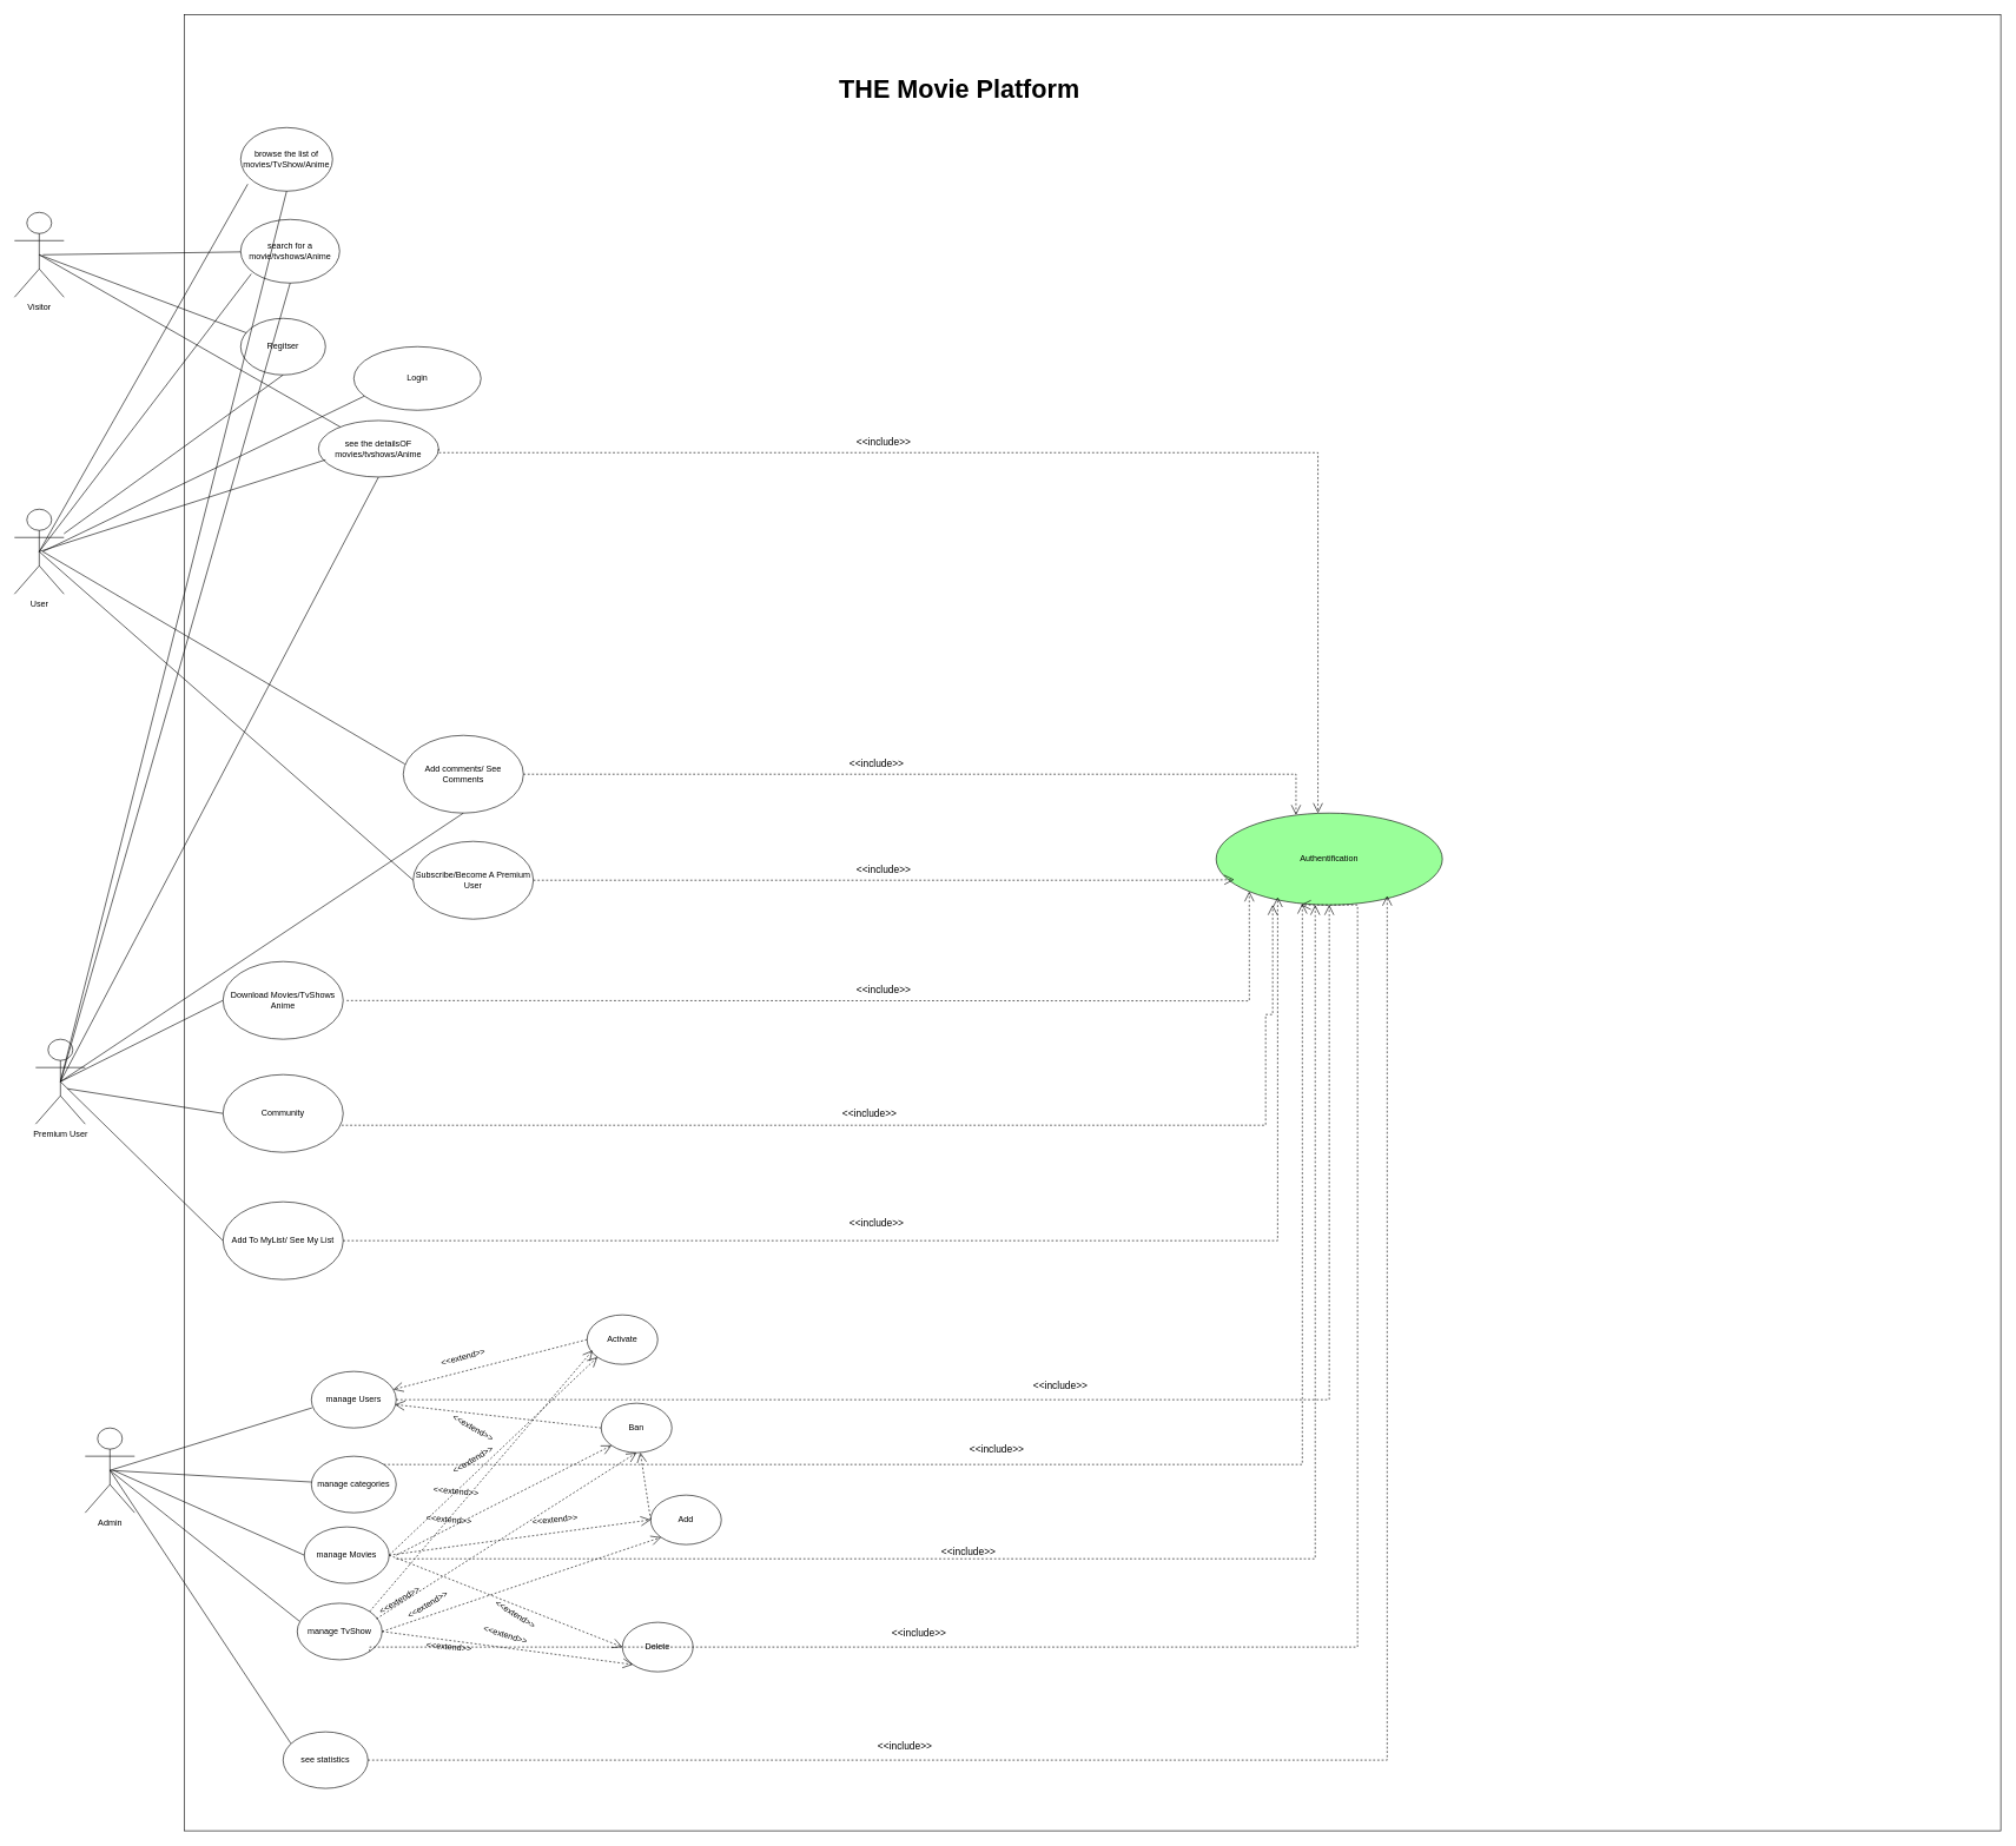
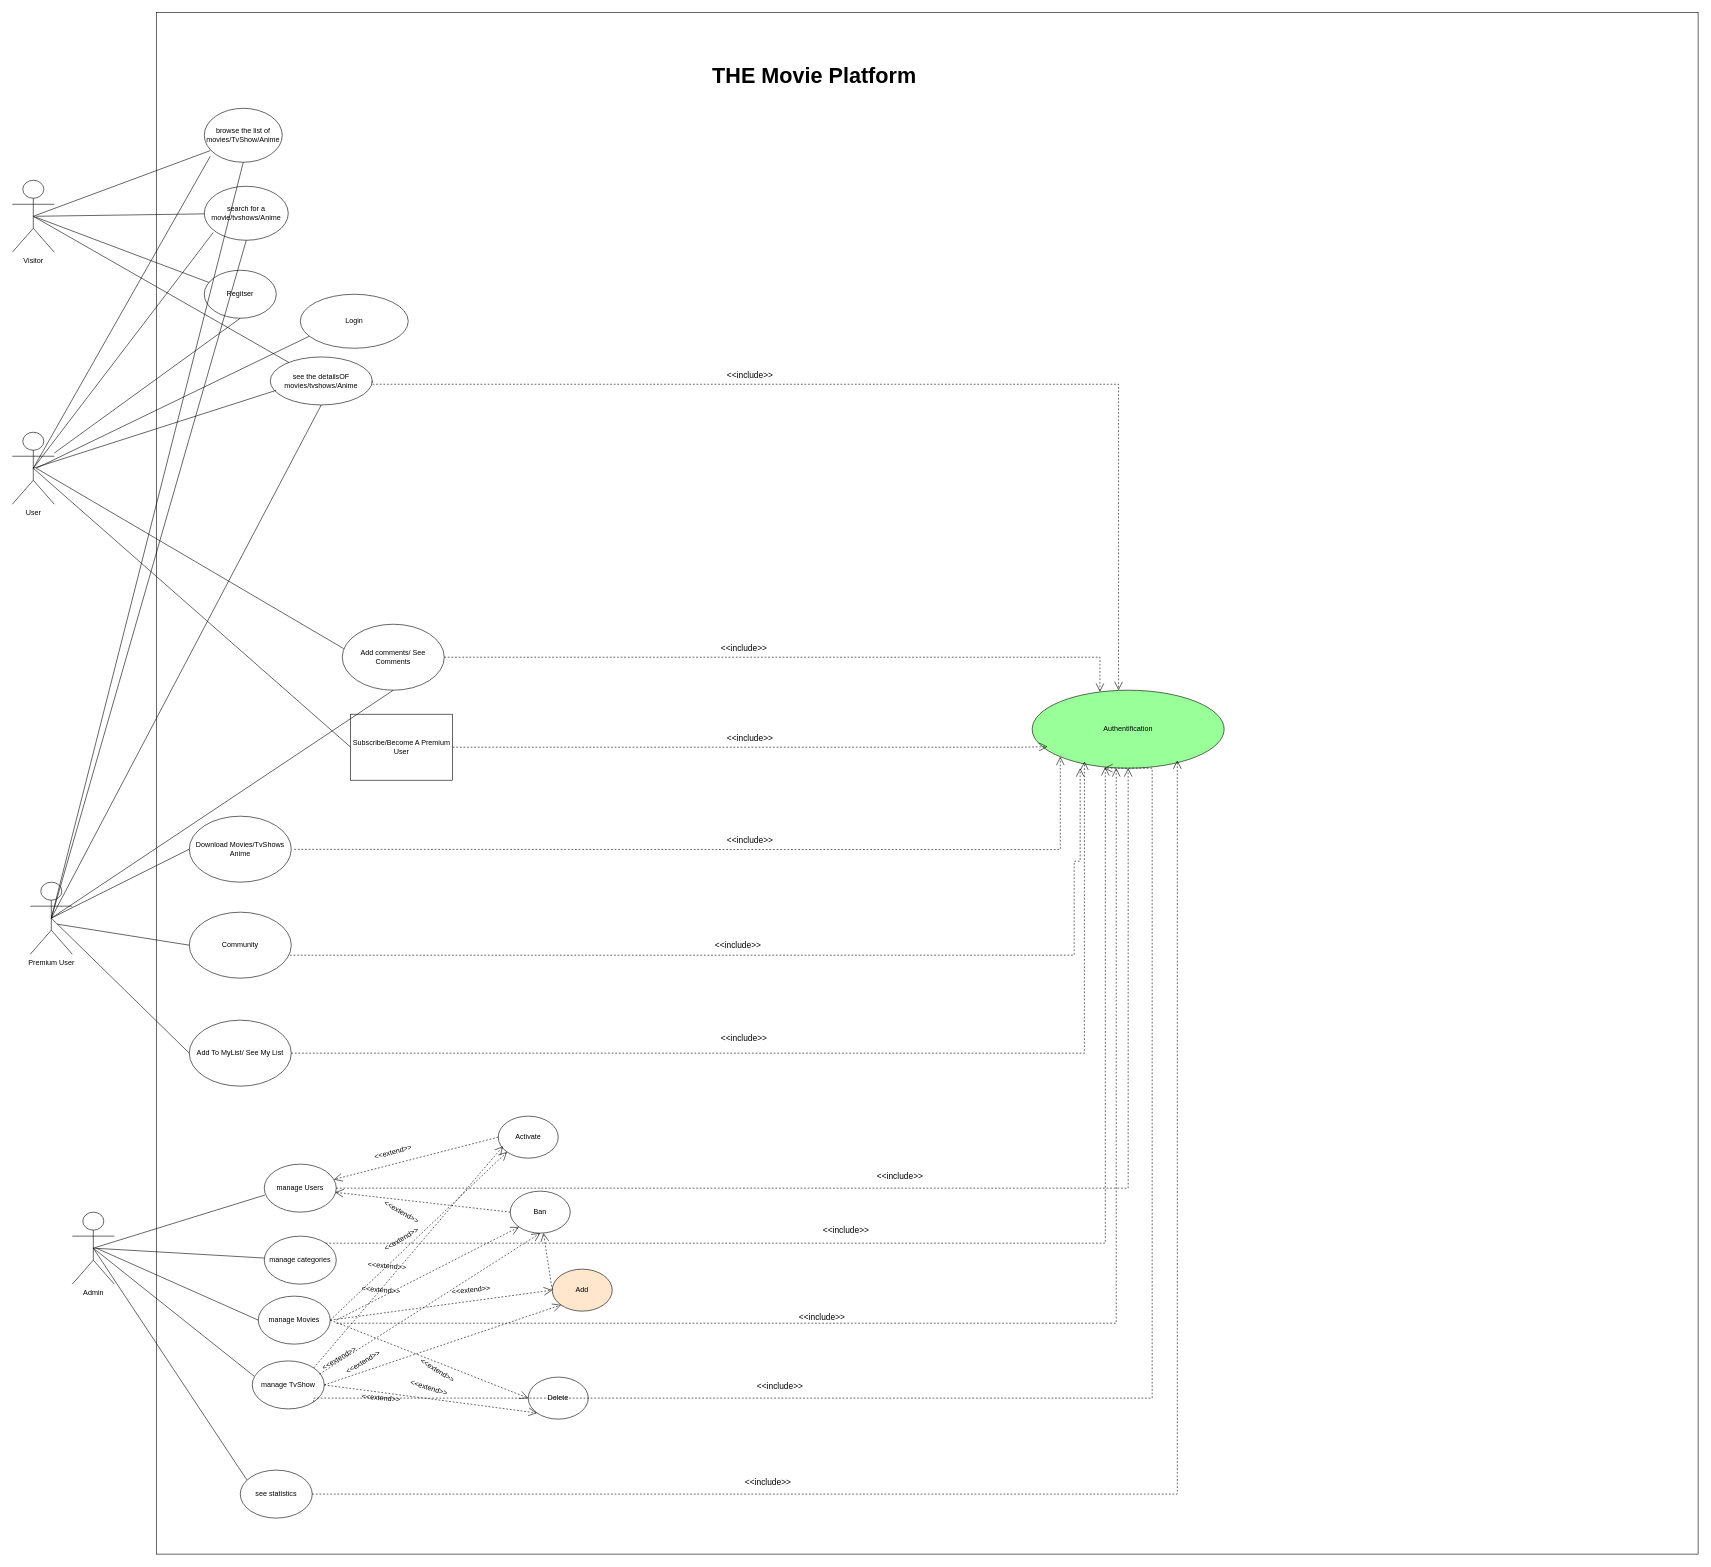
+ <mxCell id="8" value="" style="endArrow=none;html=1;rounded=0;exitX=0.077;exitY=0.784;exitDx=0;exitDy=0;exitPerimeter=0;entryX=0.5;entryY=0.5;entryDx=0;entryDy=0;entryPerimeter=0;" parent="1" source="5" target="4" edge="1"><mxGeometry width="50" height="50" relative="1" as="geometry"><mxPoint x="600" y="440" as="sourcePoint" /><mxPoint x="650" y="390" as="targetPoint" /></mxGeometry></mxCell>
- <mxCell id="50" value="Subscribe/Become A Premium User" style="ellipse;whiteSpace=wrap;html=1;" parent="1" vertex="1"><mxGeometry x="584.01" y="1190" width="170" height="110" as="geometry" /></mxCell>
+ <mxCell id="50" value="Subscribe/Become A Premium User" style="whiteSpace=wrap;html=1;rounded=0;" parent="1" vertex="1"><mxGeometry x="584.01" y="1190" width="170" height="110" as="geometry" /></mxCell>
- <mxCell id="29" value="Add" style="ellipse;whiteSpace=wrap;html=1;" parent="1" vertex="1"><mxGeometry x="920" y="2115" width="100" height="70" as="geometry" /></mxCell>
+ <mxCell id="29" value="Add" style="ellipse;whiteSpace=wrap;html=1;fillColor=#ffe6cc;" parent="1" vertex="1"><mxGeometry x="920" y="2115" width="100" height="70" as="geometry" /></mxCell>
